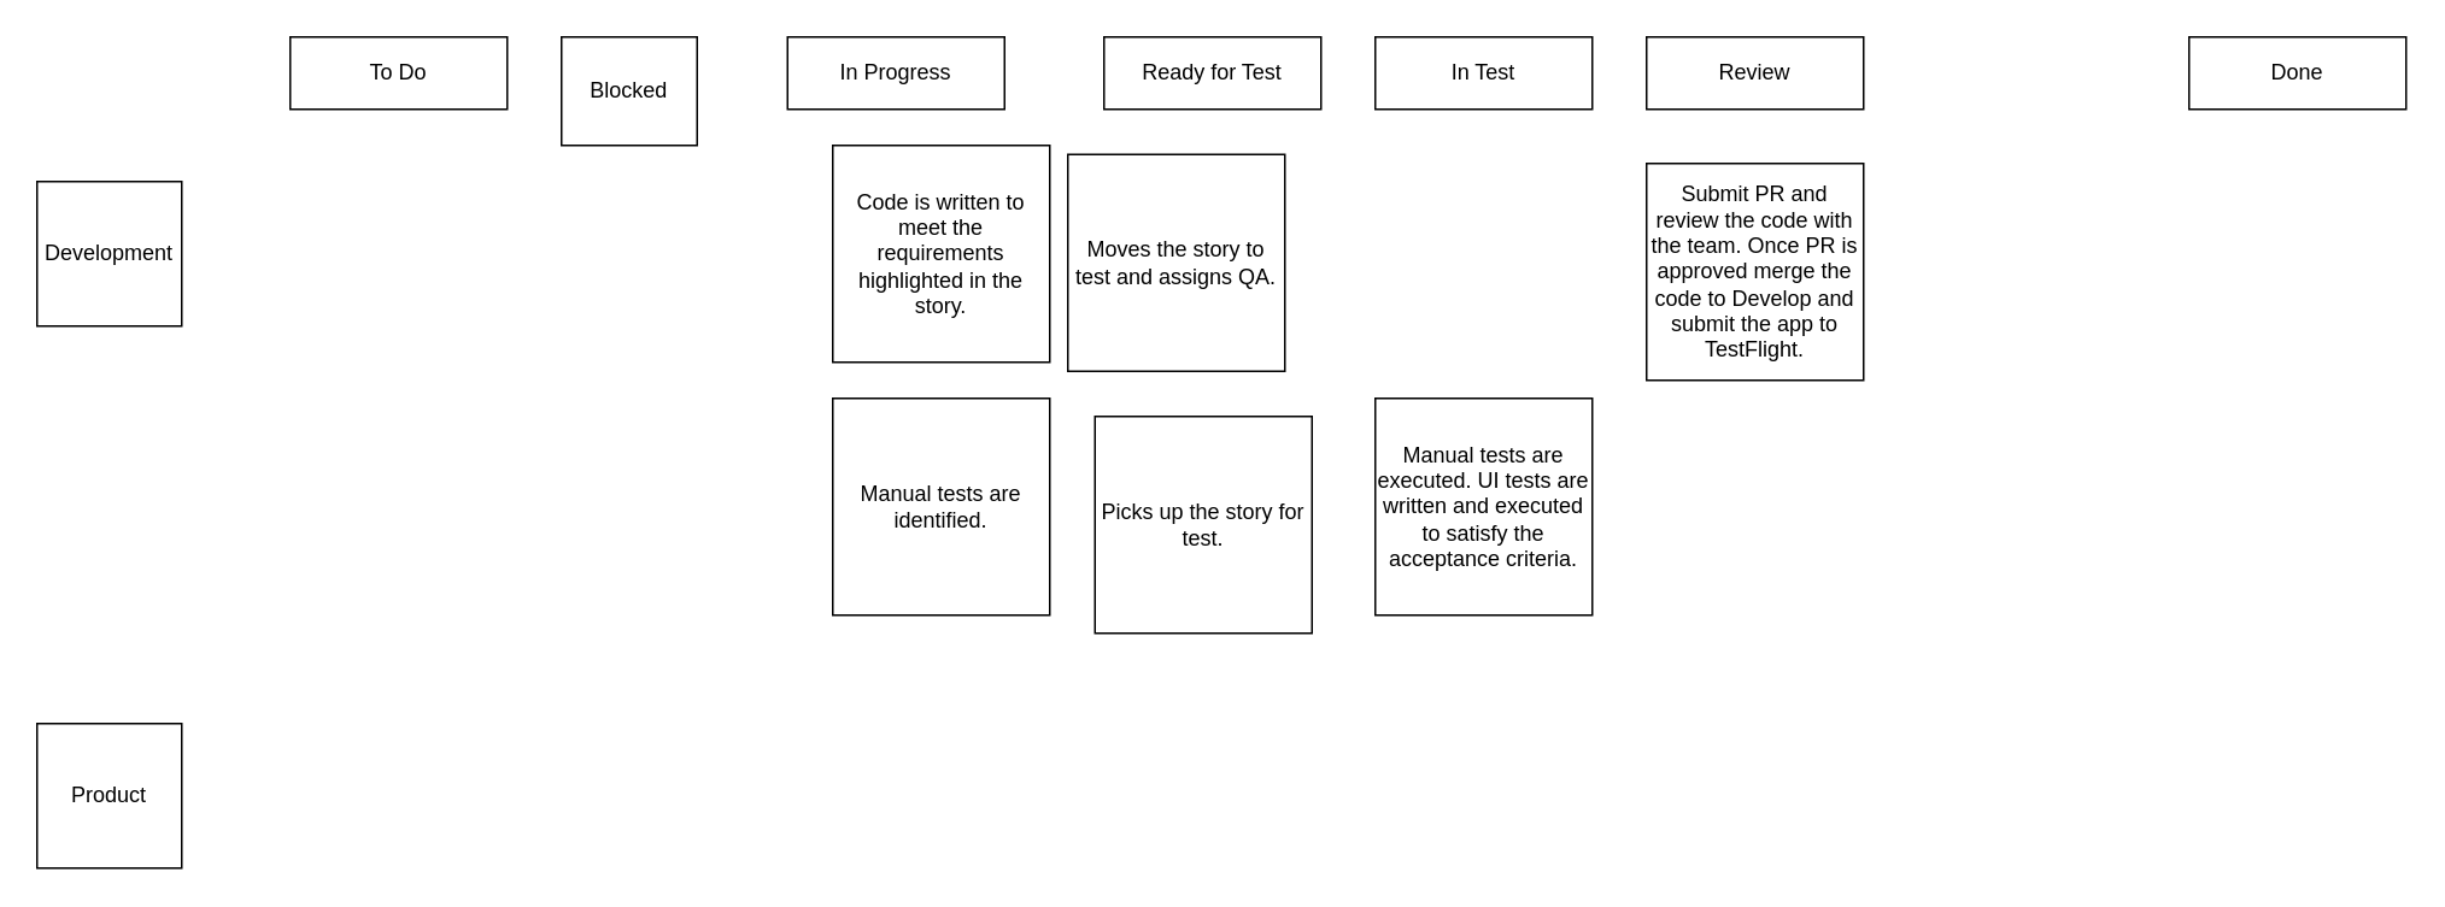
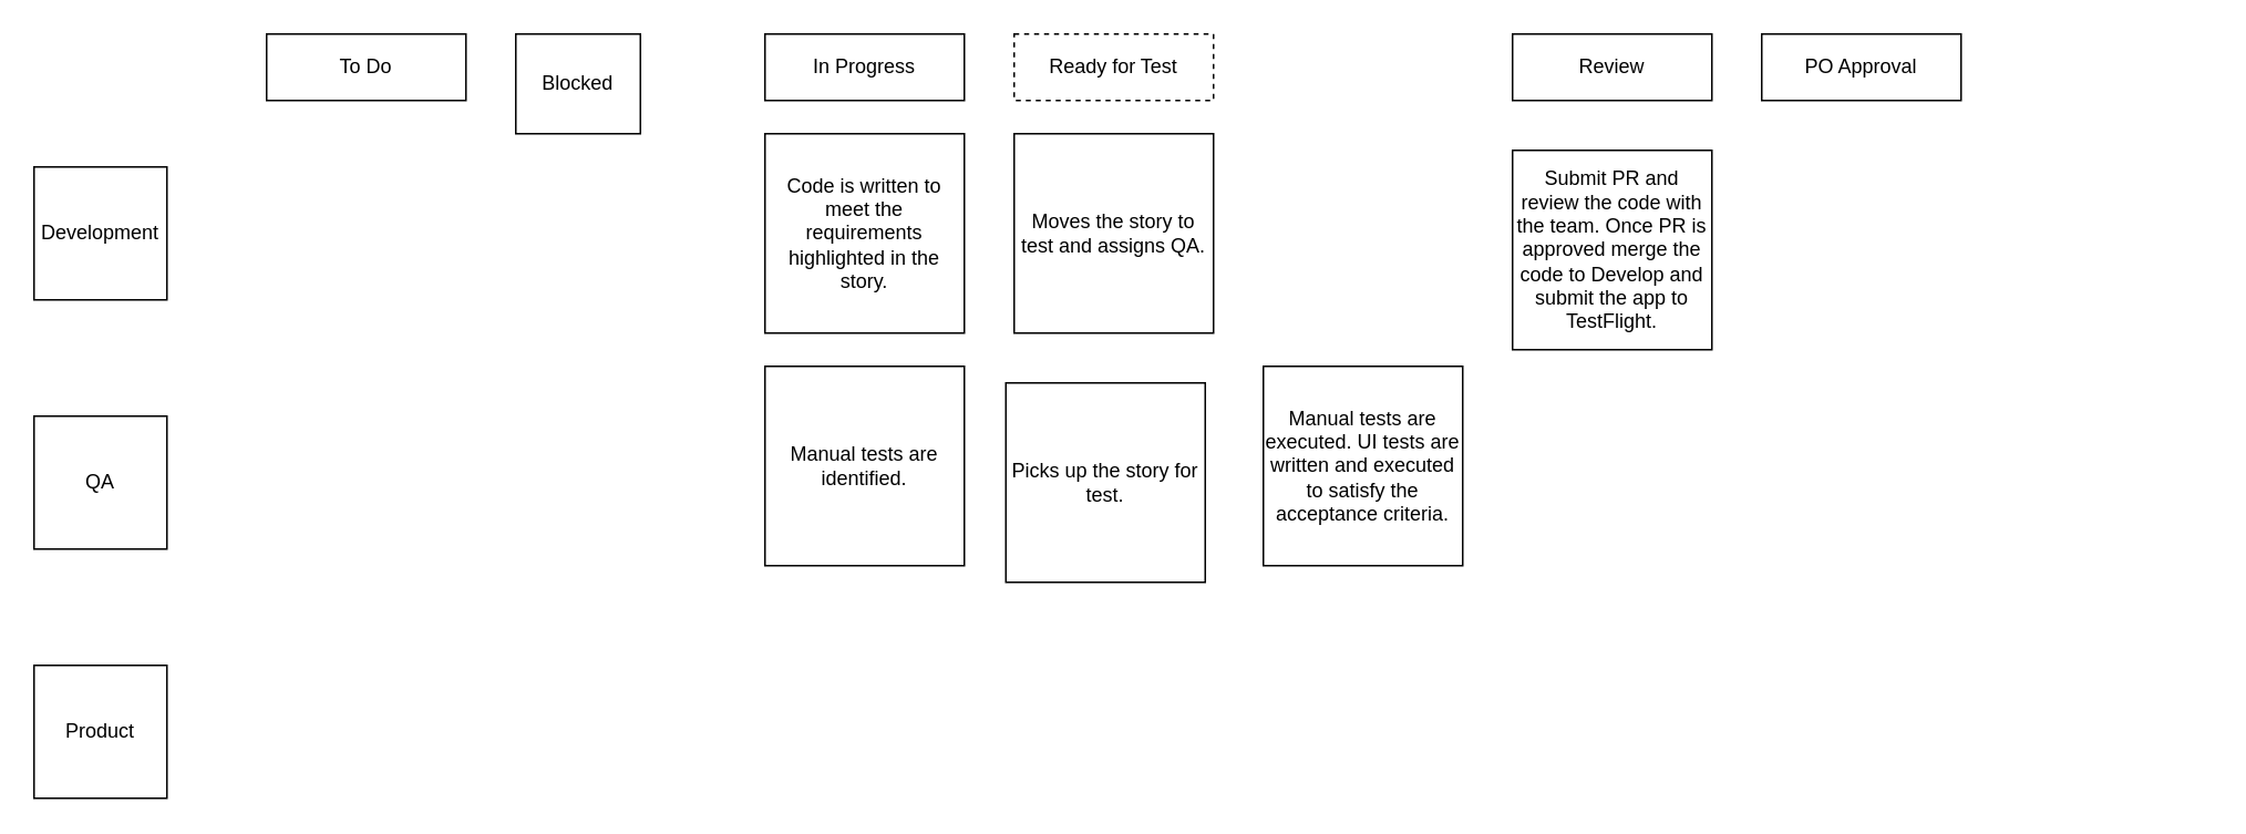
- <mxCell id="4" value="In Progress" style="rounded=0;whiteSpace=wrap;html=1;" vertex="1" parent="1"><mxGeometry x="435" y="20" width="120" height="40" as="geometry" /></mxCell>
+ <mxCell id="4" value="In Progress" style="rounded=0;whiteSpace=wrap;html=1;" vertex="1" parent="1"><mxGeometry x="460" y="20" width="120" height="40" as="geometry" /></mxCell>
- <mxCell id="5" value="Ready for Test" style="rounded=0;whiteSpace=wrap;html=1;" vertex="1" parent="1"><mxGeometry x="610" y="20" width="120" height="40" as="geometry" /></mxCell>
+ <mxCell id="5" value="Ready for Test" style="rounded=0;whiteSpace=wrap;html=1;dashed=1;" vertex="1" parent="1"><mxGeometry x="610" y="20" width="120" height="40" as="geometry" /></mxCell>
- <mxCell id="6" value="In Test" style="rounded=0;whiteSpace=wrap;html=1;" vertex="1" parent="1"><mxGeometry x="760" y="20" width="120" height="40" as="geometry" /></mxCell>
+ <mxCell id="8" value="PO Approval" style="rounded=0;whiteSpace=wrap;html=1;" vertex="1" parent="1"><mxGeometry x="1060" y="20" width="120" height="40" as="geometry" /></mxCell>
- <mxCell id="9" value="Done" style="rounded=0;whiteSpace=wrap;html=1;" vertex="1" parent="1"><mxGeometry x="1210" y="20" width="120" height="40" as="geometry" /></mxCell>
- <mxCell id="13" value="Moves the story to test and assigns QA." style="whiteSpace=wrap;html=1;aspect=fixed;align=center;" vertex="1" parent="1"><mxGeometry x="590" y="85" width="120" height="120" as="geometry" /></mxCell>
+ <mxCell id="13" value="Moves the story to test and assigns QA." style="whiteSpace=wrap;html=1;aspect=fixed;align=center;" vertex="1" parent="1"><mxGeometry x="610" y="80" width="120" height="120" as="geometry" /></mxCell>
+ <mxCell id="10" value="QA" style="whiteSpace=wrap;html=1;aspect=fixed;" vertex="1" parent="1"><mxGeometry x="20" y="250" width="80" height="80" as="geometry" /></mxCell>
